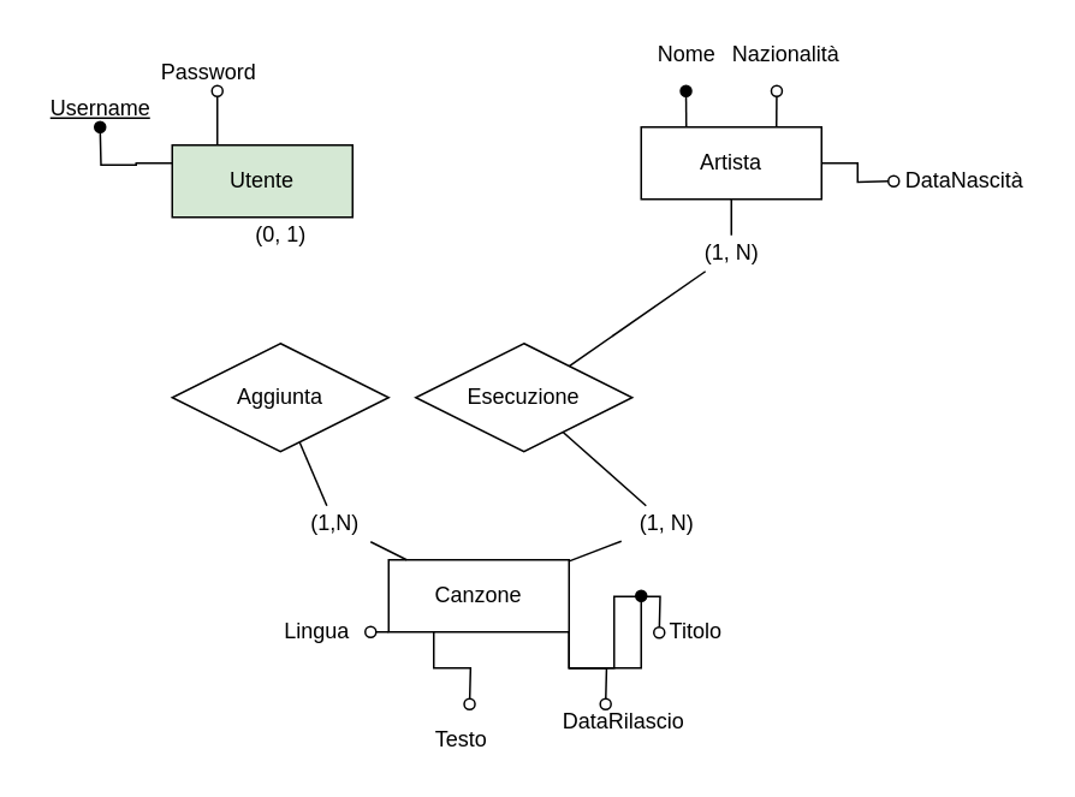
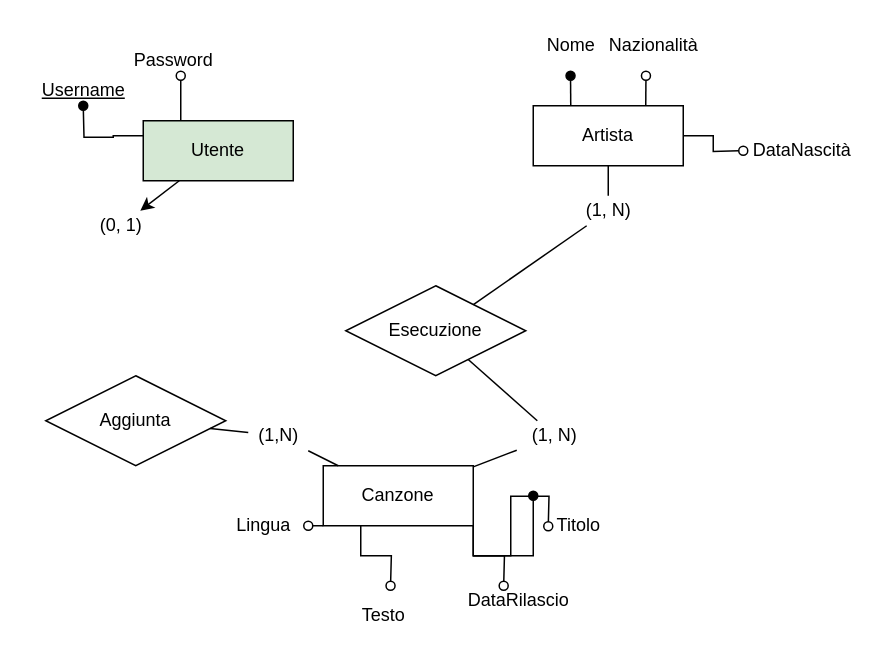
- <mxCell id="21" value="(0, 1)" style="text;html=1;align=center;verticalAlign=middle;resizable=0;points=[];autosize=1;strokeColor=none;fillColor=none;" parent="1" vertex="1"><mxGeometry x="135" y="120" width="40" height="20" as="geometry" /></mxCell>
+ <mxCell id="21" value="(0, 1)" style="text;html=1;align=center;verticalAlign=middle;resizable=0;points=[];autosize=1;strokeColor=none;fillColor=none;" parent="1" vertex="1"><mxGeometry x="60" y="140" width="40" height="20" as="geometry" /></mxCell>
- <mxCell id="17" value="Aggiunta" style="shape=rhombus;perimeter=rhombusPerimeter;whiteSpace=wrap;html=1;align=center;" parent="1" vertex="1"><mxGeometry x="95" y="190" width="120" height="60" as="geometry" /></mxCell>
+ <mxCell id="17" value="Aggiunta" style="shape=rhombus;perimeter=rhombusPerimeter;whiteSpace=wrap;html=1;align=center;" parent="1" vertex="1"><mxGeometry x="30" y="250" width="120" height="60" as="geometry" /></mxCell>
